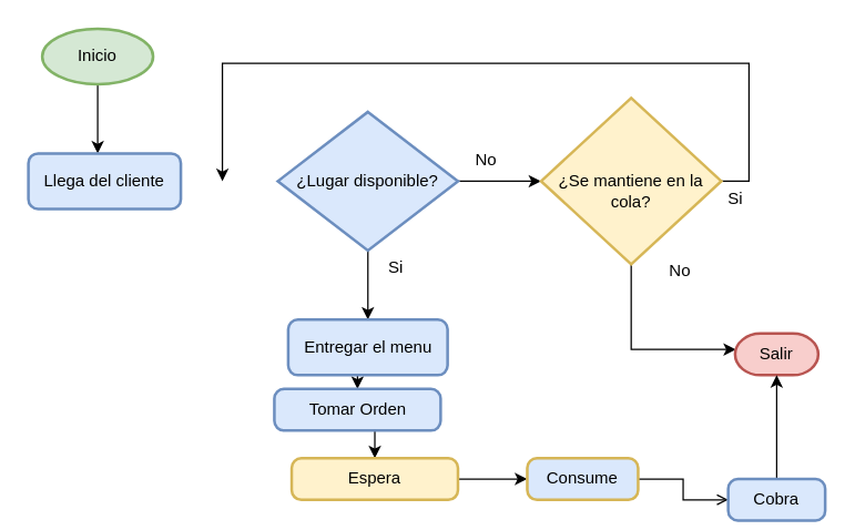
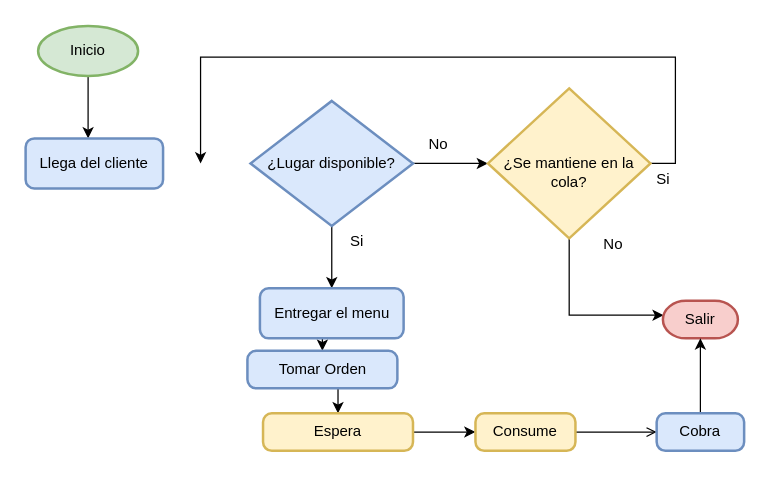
- <mxCell id="23" value="Consume" style="rounded=1;whiteSpace=wrap;html=1;absoluteArcSize=1;arcSize=14;strokeWidth=2;fillColor=#dae8fc;strokeColor=#d6b656;" vertex="1" parent="1"><mxGeometry x="380" y="330" width="80" height="30" as="geometry" /></mxCell>
+ <mxCell id="23" value="Consume" style="rounded=1;whiteSpace=wrap;html=1;absoluteArcSize=1;arcSize=14;strokeWidth=2;fillColor=#fff2cc;strokeColor=#d6b656;" vertex="1" parent="1"><mxGeometry x="380" y="330" width="80" height="30" as="geometry" /></mxCell>
- <mxCell id="25" value="Cobra" style="rounded=1;whiteSpace=wrap;html=1;absoluteArcSize=1;arcSize=14;strokeWidth=2;fillColor=#dae8fc;strokeColor=#6c8ebf;" vertex="1" parent="1"><mxGeometry x="525" y="345" width="70" height="30" as="geometry" /></mxCell>
+ <mxCell id="25" value="Cobra" style="rounded=1;whiteSpace=wrap;html=1;absoluteArcSize=1;arcSize=14;strokeWidth=2;fillColor=#dae8fc;strokeColor=#6c8ebf;" vertex="1" parent="1"><mxGeometry x="525" y="330" width="70" height="30" as="geometry" /></mxCell>
